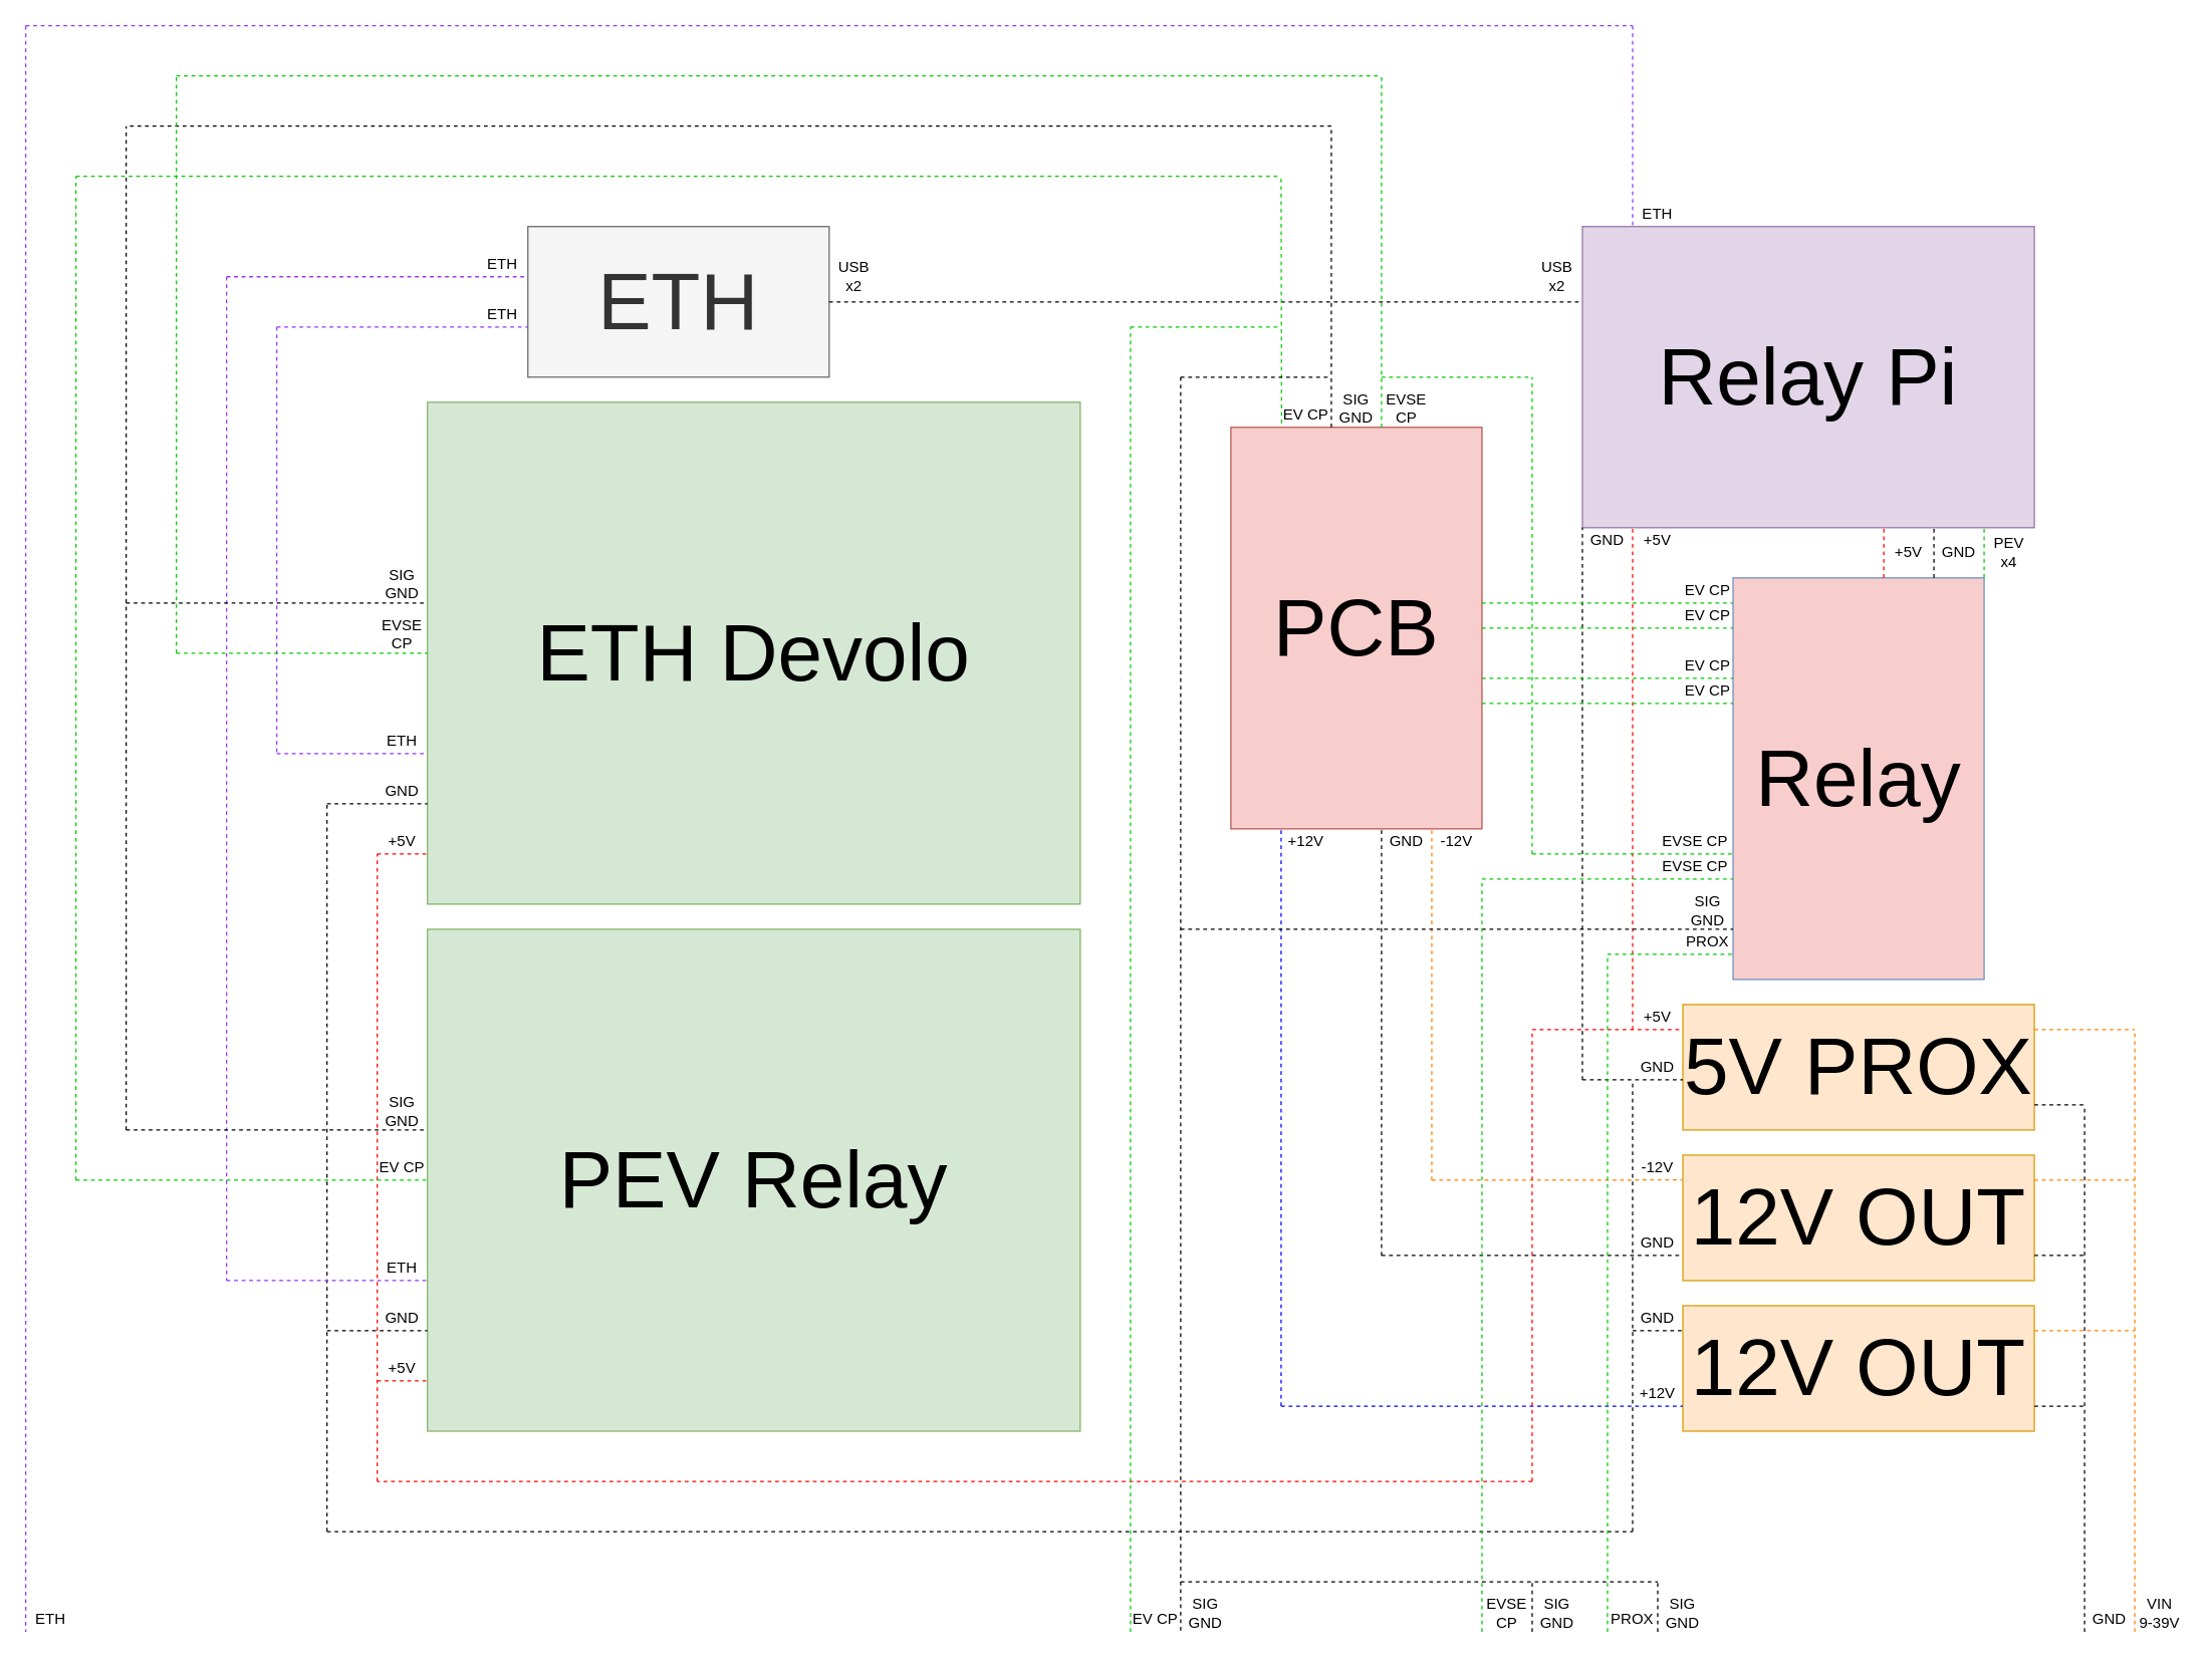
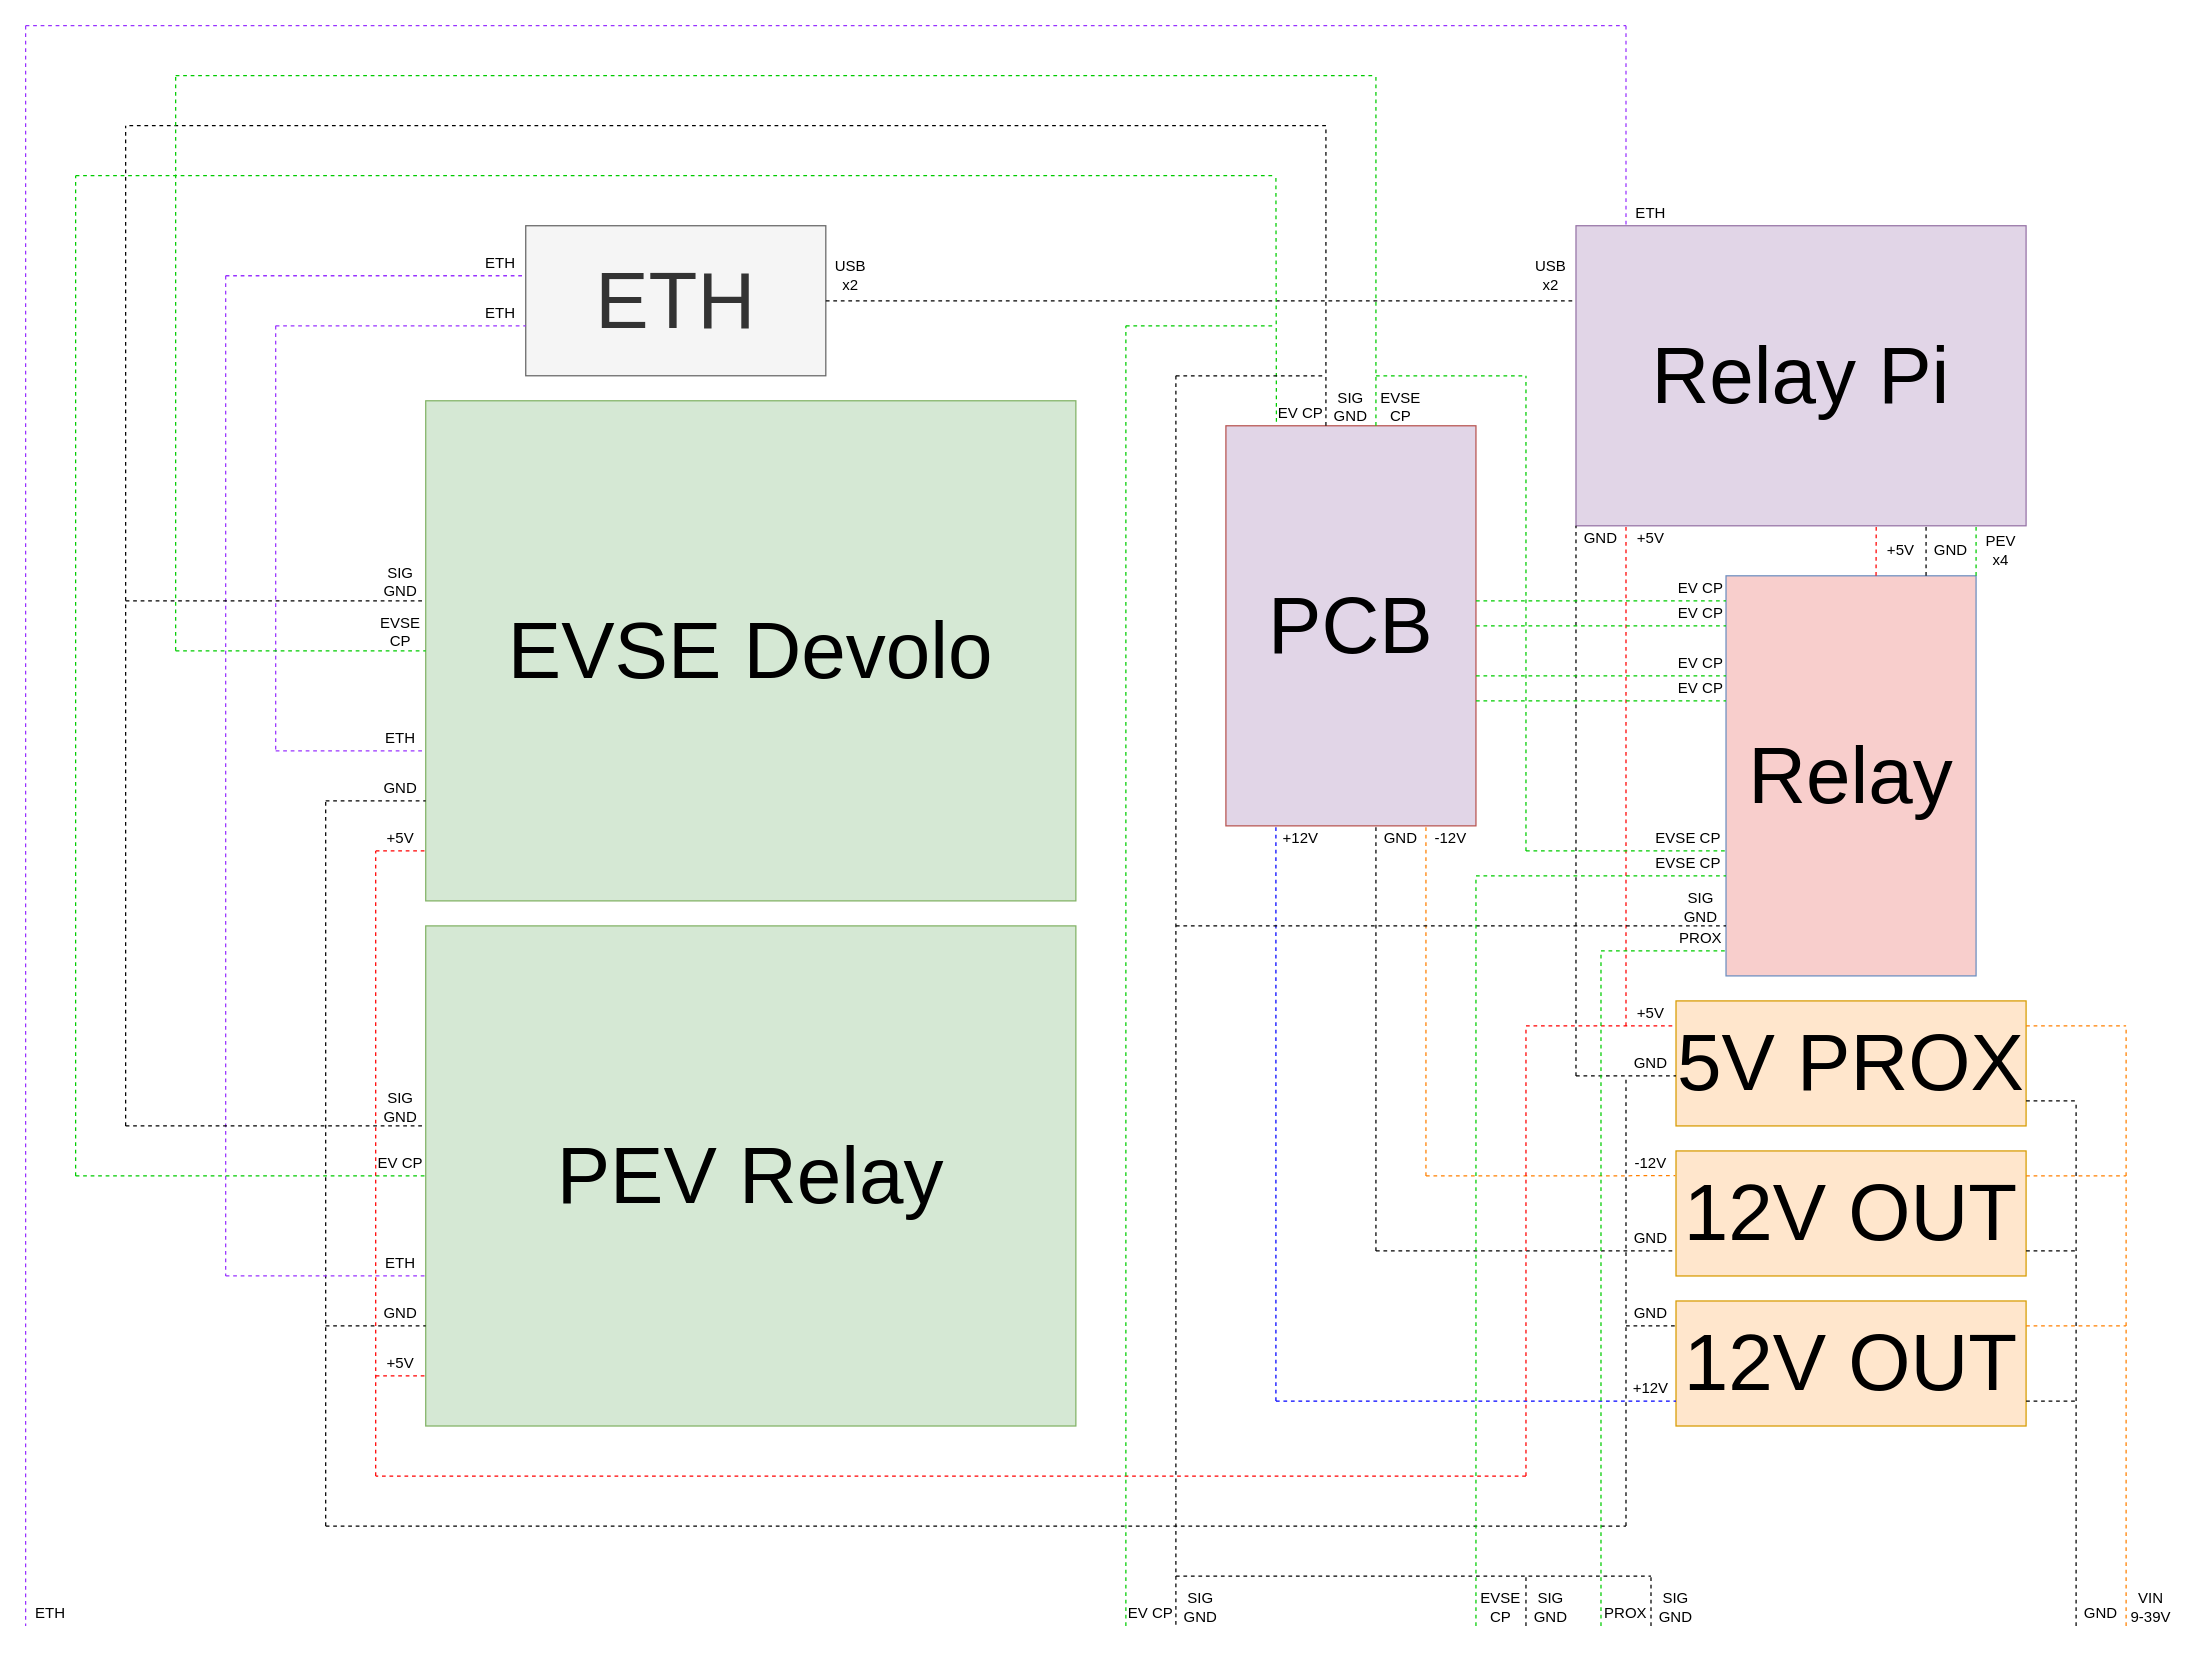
- <mxCell id="4" value="&lt;font style=&quot;font-size: 64px;&quot;&gt;PCB&lt;/font&gt;" style="rounded=0;whiteSpace=wrap;html=1;fillColor=#f8cecc;strokeColor=#b85450;" vertex="1" parent="1"><mxGeometry x="980" y="340" width="200" height="320" as="geometry" /></mxCell>
+ <mxCell id="4" value="&lt;font style=&quot;font-size: 64px;&quot;&gt;PCB&lt;/font&gt;" style="rounded=0;whiteSpace=wrap;html=1;fillColor=#e1d5e7;strokeColor=#b85450;" vertex="1" parent="1"><mxGeometry x="980" y="340" width="200" height="320" as="geometry" /></mxCell>
- <mxCell id="3" value="&lt;font style=&quot;font-size: 64px;&quot;&gt;ETH Devolo&lt;/font&gt;" style="rounded=0;whiteSpace=wrap;html=1;fillColor=#d5e8d4;strokeColor=#82b366;" vertex="1" parent="1"><mxGeometry x="340" y="320" width="520" height="400" as="geometry" /></mxCell>
+ <mxCell id="3" value="&lt;font style=&quot;font-size: 64px;&quot;&gt;EVSE Devolo&lt;/font&gt;" style="rounded=0;whiteSpace=wrap;html=1;fillColor=#d5e8d4;strokeColor=#82b366;" vertex="1" parent="1"><mxGeometry x="340" y="320" width="520" height="400" as="geometry" /></mxCell>
